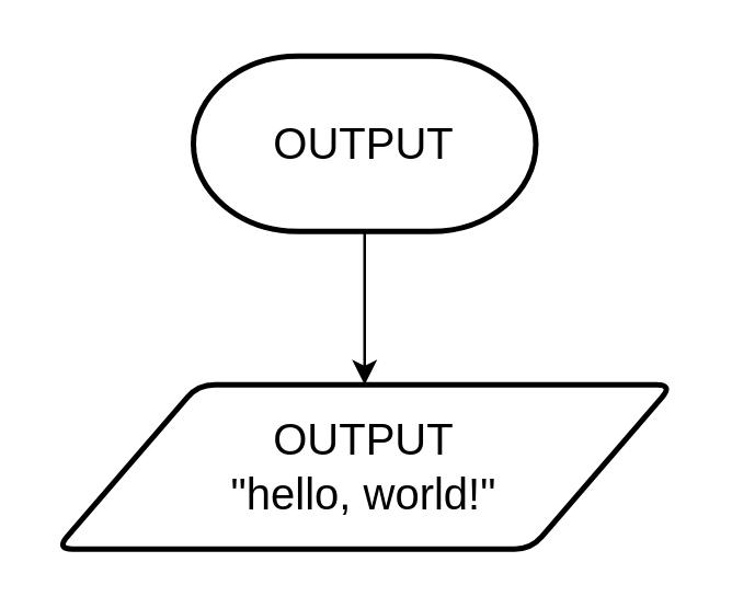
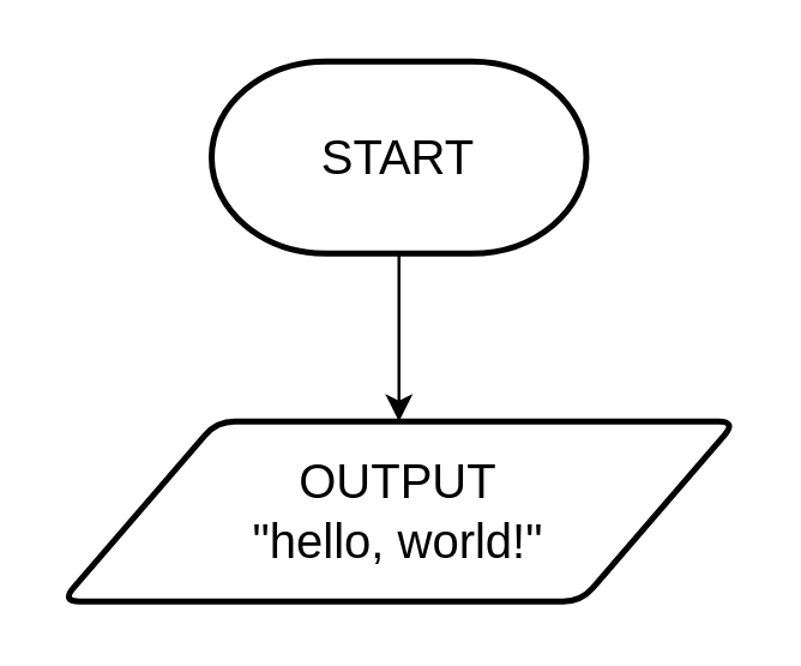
- <mxCell id="3" value="OUTPUT" style="strokeWidth=2;html=1;shape=mxgraph.flowchart.terminator;whiteSpace=wrap;fontSize=16;" vertex="1" parent="1"><mxGeometry x="70" y="20" width="125" height="64" as="geometry" /></mxCell>
+ <mxCell id="3" value="START" style="strokeWidth=2;html=1;shape=mxgraph.flowchart.terminator;whiteSpace=wrap;fontSize=16;" vertex="1" parent="1"><mxGeometry x="70" y="20" width="125" height="64" as="geometry" /></mxCell>
